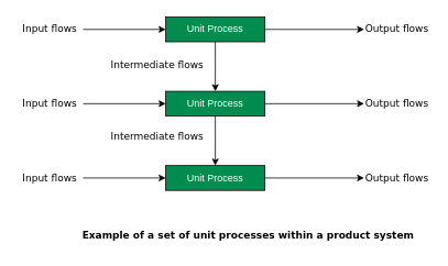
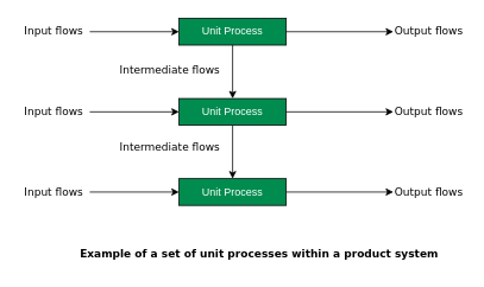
- <mxCell id="21" value="&lt;blockquote style=&quot;margin: 0 0 0 40px; border: none; padding: 0px;&quot;&gt;&lt;b&gt;Example of a set of unit processes within a product system&lt;/b&gt;&lt;/blockquote&gt;" style="text;html=1;strokeColor=none;fillColor=none;align=center;verticalAlign=middle;whiteSpace=wrap;rounded=0;fontFamily=Dejavu Sans;fontColor=#000000;" vertex="1" parent="1"><mxGeometry x="30" y="270" width="500" height="30" as="geometry" /></mxCell>
+ <mxCell id="21" value="&lt;blockquote style=&quot;margin: 0 0 0 40px; border: none; padding: 0px;&quot;&gt;&lt;b&gt;Example of a set of unit processes within a product system&lt;/b&gt;&lt;/blockquote&gt;" style="text;html=1;strokeColor=none;fillColor=none;align=center;verticalAlign=middle;whiteSpace=wrap;rounded=0;fontFamily=Dejavu Sans;fontColor=#000000;" vertex="1" parent="1"><mxGeometry x="20" y="270" width="500" height="30" as="geometry" /></mxCell>
